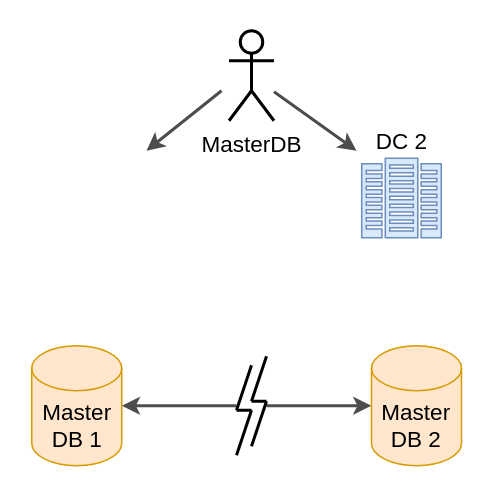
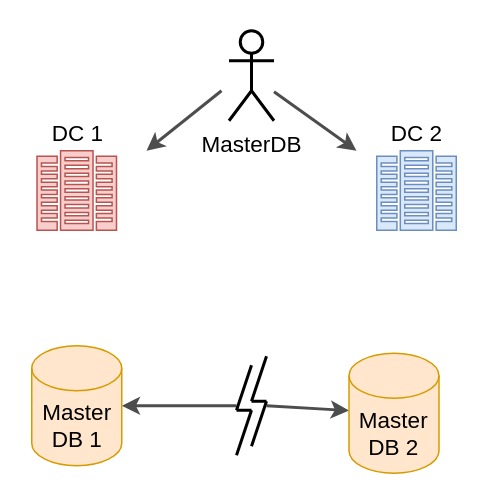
+ <mxCell id="6" value="DC 1" style="sketch=0;pointerEvents=1;shadow=0;dashed=0;html=1;strokeColor=#b85450;fillColor=#f8cecc;labelPosition=center;verticalLabelPosition=top;verticalAlign=bottom;outlineConnect=0;align=center;shape=mxgraph.office.servers.datacenter;fontSize=15;" parent="1" vertex="1"><mxGeometry x="24" y="100" width="53" height="53" as="geometry" /></mxCell>
- <mxCell id="7" value="DC 2" style="sketch=0;pointerEvents=1;shadow=0;dashed=0;html=1;strokeColor=#6c8ebf;fillColor=#dae8fc;labelPosition=center;verticalLabelPosition=top;verticalAlign=bottom;outlineConnect=0;align=center;shape=mxgraph.office.servers.datacenter;fontSize=15;" parent="1" vertex="1"><mxGeometry x="240.5" y="105" width="53" height="53" as="geometry" /></mxCell>
+ <mxCell id="7" value="DC 2" style="sketch=0;pointerEvents=1;shadow=0;dashed=0;html=1;strokeColor=#6c8ebf;fillColor=#dae8fc;labelPosition=center;verticalLabelPosition=top;verticalAlign=bottom;outlineConnect=0;align=center;shape=mxgraph.office.servers.datacenter;fontSize=15;" parent="1" vertex="1"><mxGeometry x="250.5" y="100" width="53" height="53" as="geometry" /></mxCell>
- <mxCell id="5" value="Master&lt;br style=&quot;font-size: 15px;&quot;&gt;DB 2" style="shape=cylinder3;whiteSpace=wrap;html=1;boundedLbl=1;backgroundOutline=1;size=15;fontSize=15;fillColor=#ffe6cc;strokeColor=#d79b00;" parent="1" vertex="1"><mxGeometry x="247" y="230" width="60" height="80" as="geometry" /></mxCell>
+ <mxCell id="5" value="Master&lt;br style=&quot;font-size: 15px;&quot;&gt;DB 2" style="shape=cylinder3;whiteSpace=wrap;html=1;boundedLbl=1;backgroundOutline=1;size=15;fontSize=15;fillColor=#ffe6cc;strokeColor=#d79b00;" parent="1" vertex="1"><mxGeometry x="232" y="235" width="60" height="80" as="geometry" /></mxCell>
